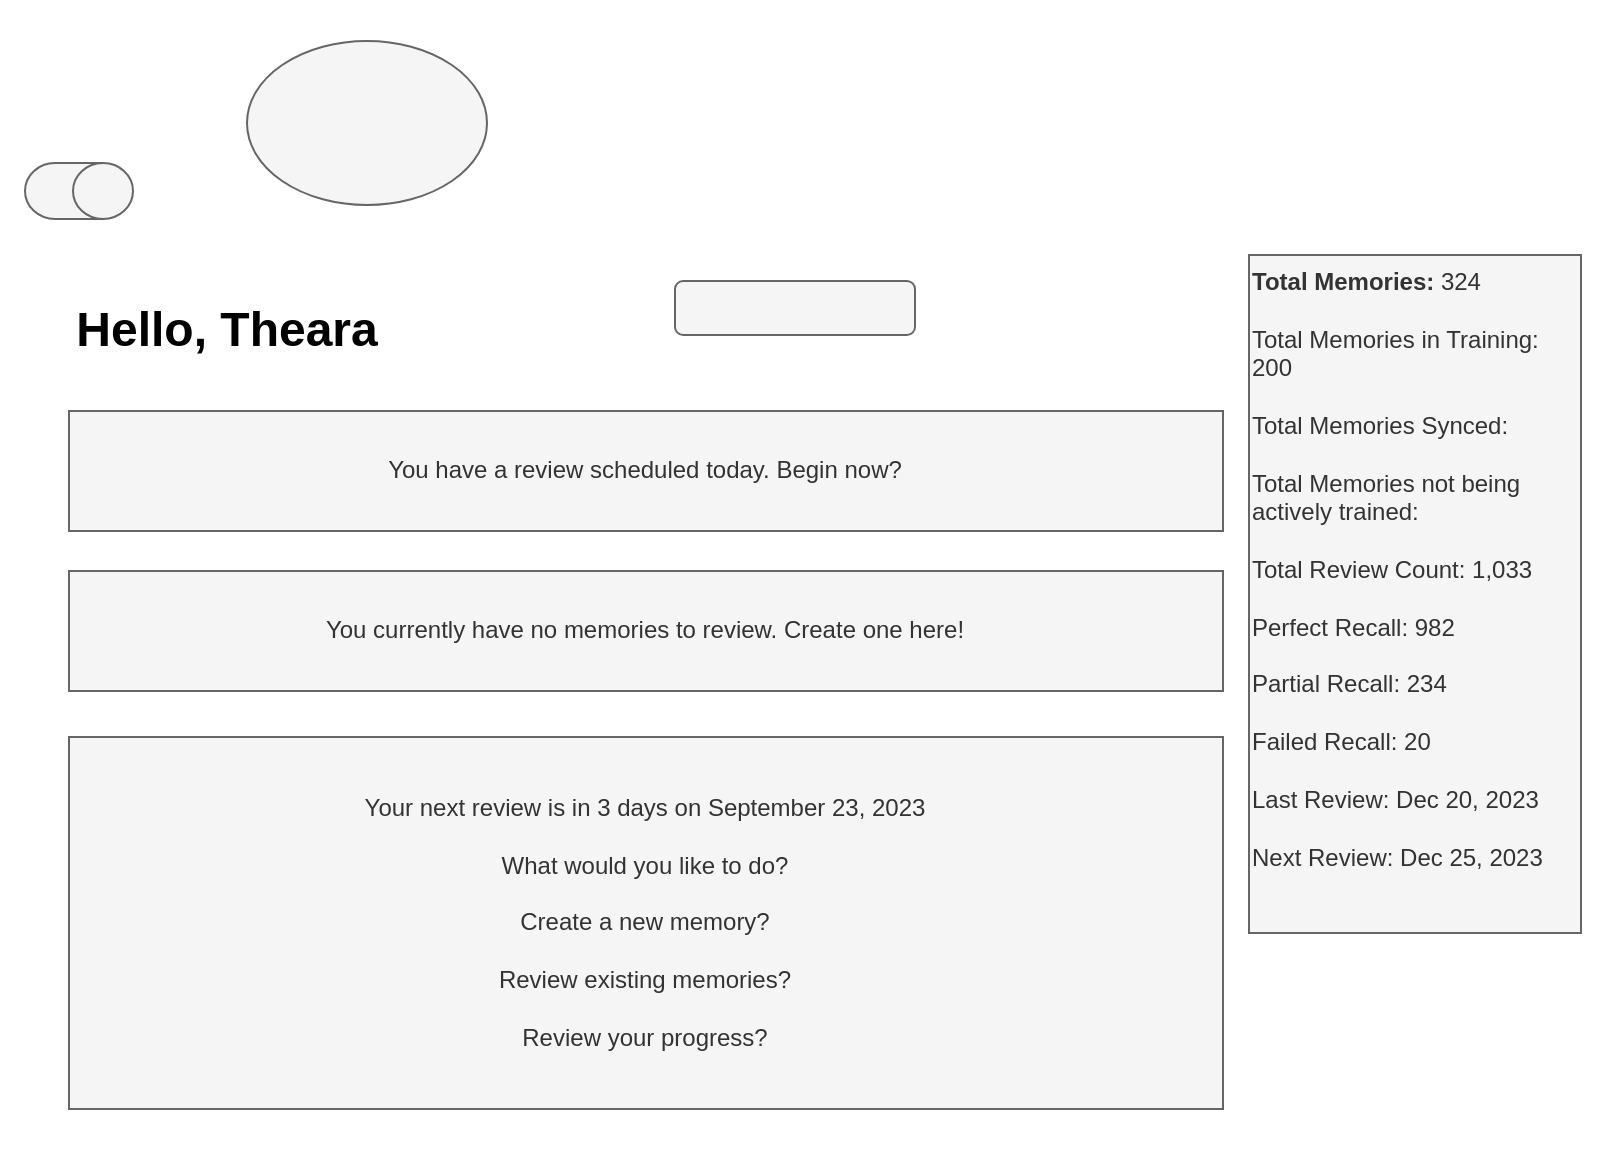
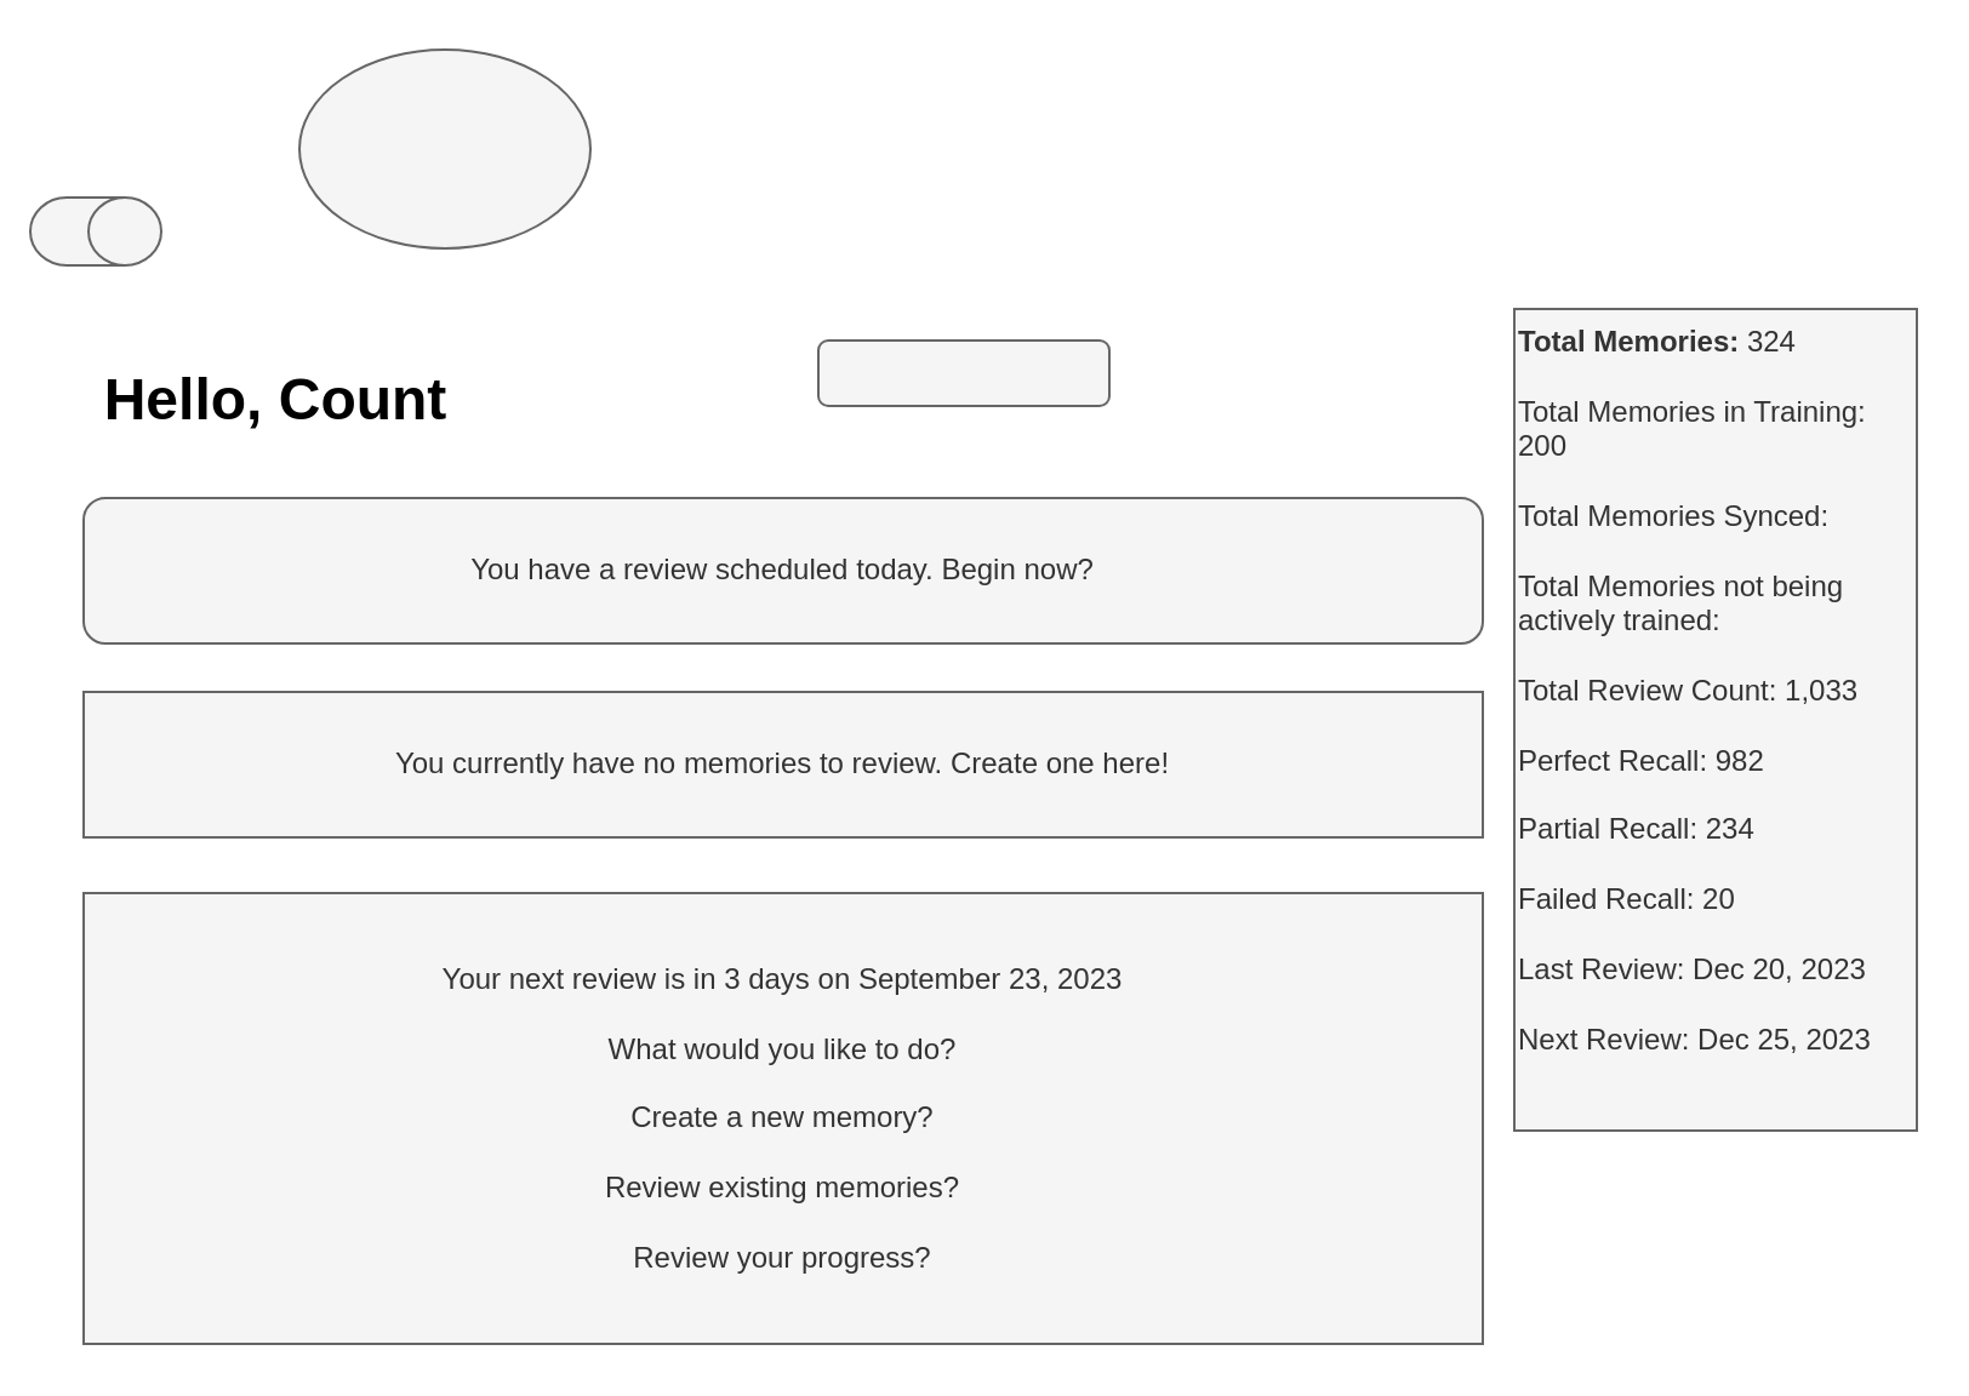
- <mxCell id="7" value="Hello, Theara" style="text;strokeColor=none;fillColor=none;html=1;fontSize=24;fontStyle=1;verticalAlign=middle;align=center;shadow=0;glass=0;sketch=0;fontColor=#000000;" parent="1" vertex="1"><mxGeometry x="20" y="145" width="186" height="40" as="geometry" /></mxCell>
+ <mxCell id="7" value="Hello, Count" style="text;strokeColor=none;fillColor=none;html=1;fontSize=24;fontStyle=1;verticalAlign=middle;align=center;shadow=0;glass=0;sketch=0;fontColor=#000000;" parent="1" vertex="1"><mxGeometry x="20" y="145" width="186" height="40" as="geometry" /></mxCell>
- <mxCell id="4" value="You have a review scheduled today. Begin now?" style="rounded=0;whiteSpace=wrap;html=1;fillColor=#f5f5f5;fontColor=#333333;strokeColor=#666666;" parent="1" vertex="1"><mxGeometry x="34" y="205" width="577" height="60" as="geometry" /></mxCell>
+ <mxCell id="4" value="You have a review scheduled today. Begin now?" style="whiteSpace=wrap;html=1;fillColor=#f5f5f5;fontColor=#333333;strokeColor=#666666;rounded=1;" parent="1" vertex="1"><mxGeometry x="34" y="205" width="577" height="60" as="geometry" /></mxCell>
